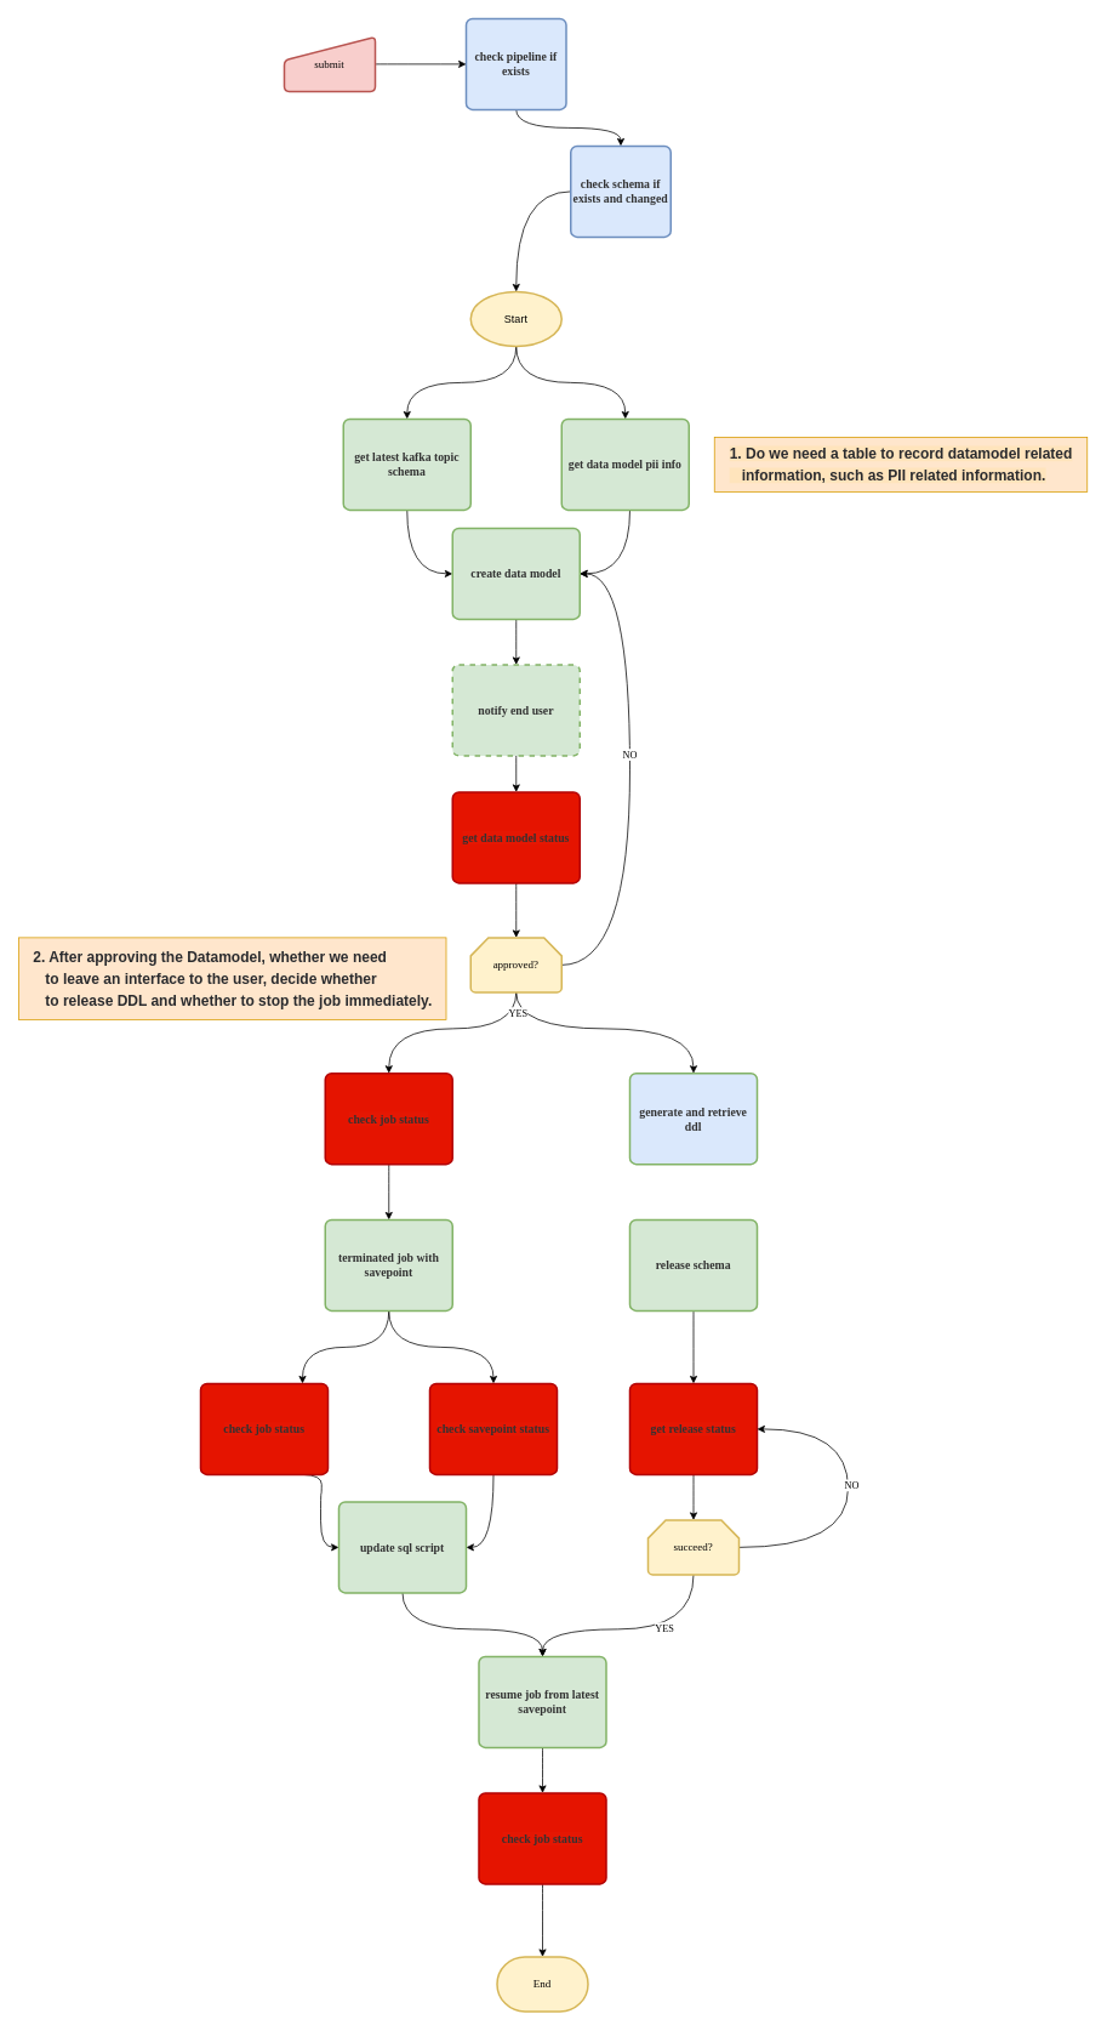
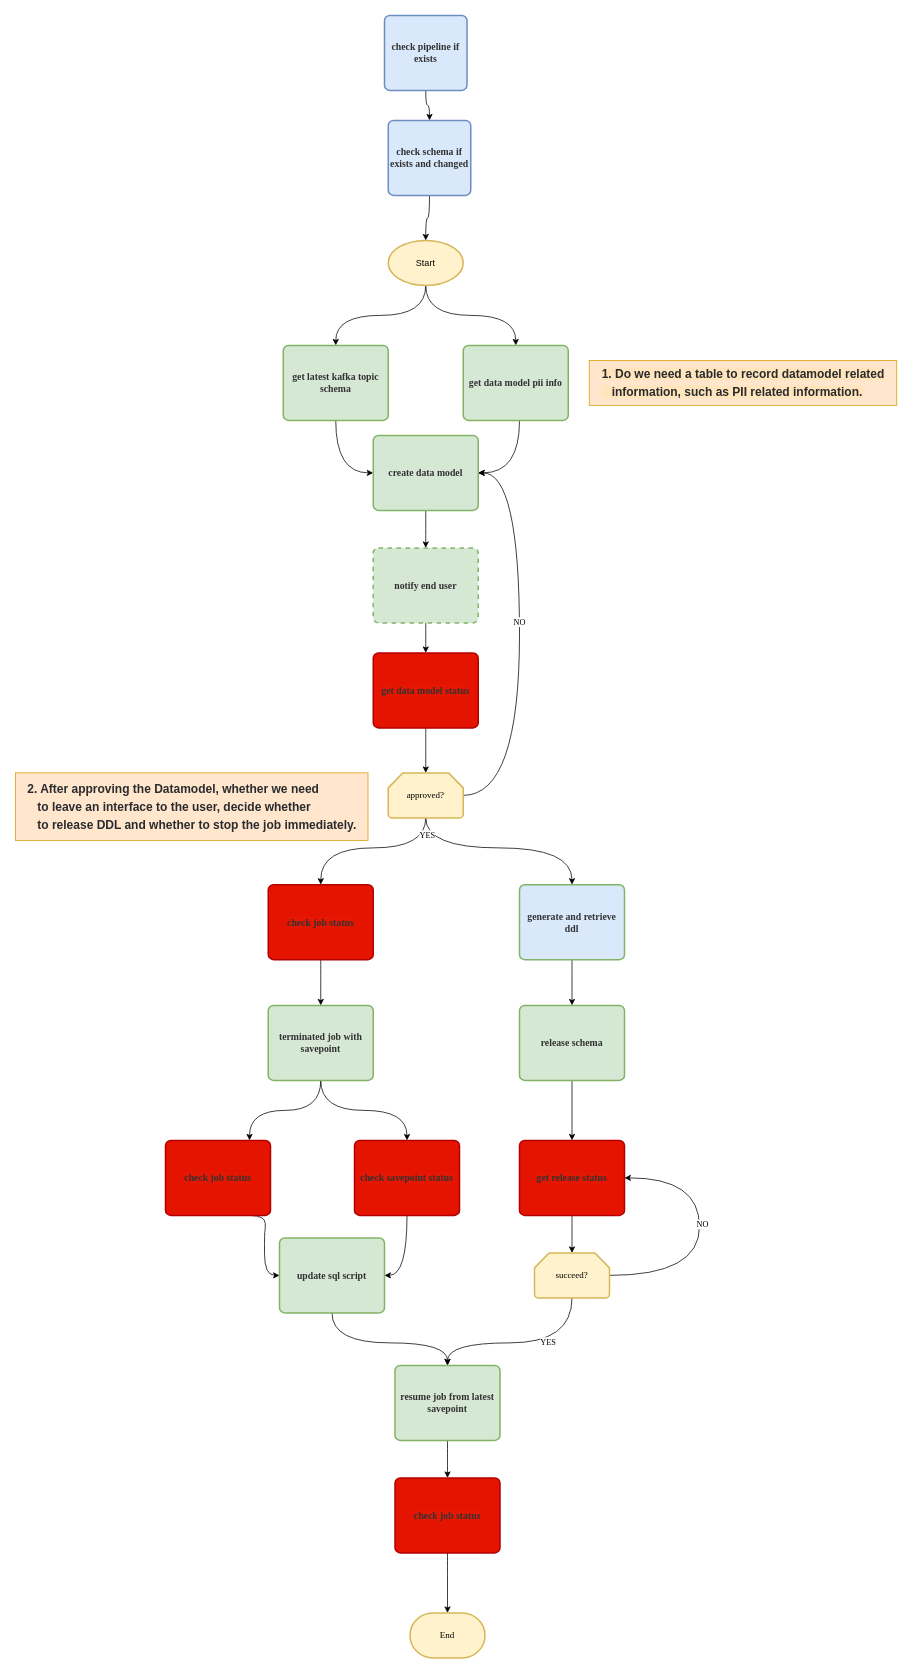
- <mxCell id="12" value="submit" style="html=1;strokeWidth=2;shape=manualInput;whiteSpace=wrap;size=26;arcSize=11;fontFamily=Verdana;fillColor=#f8cecc;strokeColor=#b85450;rounded=1;" parent="1" vertex="1"><mxGeometry x="312" y="40" width="100" height="60" as="geometry" /></mxCell>
- <mxCell id="11" style="edgeStyle=orthogonalEdgeStyle;orthogonalLoop=1;jettySize=auto;html=1;exitX=1;exitY=0.5;exitDx=0;exitDy=0;entryX=0;entryY=0.5;entryDx=0;entryDy=0;fontFamily=Verdana;curved=1;" parent="1" source="12" target="8" edge="1"><mxGeometry relative="1" as="geometry" /></mxCell>
- <mxCell id="10" value="&lt;span style=&quot;color: rgb(50, 50, 50); font-family: 微软雅黑; font-size: 13px; font-weight: 700; background-color: rgba(255, 255, 255, 0.01);&quot;&gt;check schema if exists and changed&lt;/span&gt;&lt;span style=&quot;color: rgb(50, 50, 50); font-family: 微软雅黑; font-size: 13px; font-weight: 700; background-color: rgba(255, 255, 255, 0.01);&quot;&gt;&lt;br&gt;&lt;/span&gt;" style="whiteSpace=wrap;html=1;absoluteArcSize=1;arcSize=14;strokeWidth=2;fillColor=#dae8fc;strokeColor=#6c8ebf;rounded=1;" parent="1" vertex="1"><mxGeometry x="627" y="160" width="110" height="100" as="geometry" /></mxCell>
+ <mxCell id="10" value="&lt;span style=&quot;color: rgb(50, 50, 50); font-family: 微软雅黑; font-size: 13px; font-weight: 700; background-color: rgba(255, 255, 255, 0.01);&quot;&gt;check schema if exists and changed&lt;/span&gt;&lt;span style=&quot;color: rgb(50, 50, 50); font-family: 微软雅黑; font-size: 13px; font-weight: 700; background-color: rgba(255, 255, 255, 0.01);&quot;&gt;&lt;br&gt;&lt;/span&gt;" style="whiteSpace=wrap;html=1;absoluteArcSize=1;arcSize=14;strokeWidth=2;fillColor=#dae8fc;strokeColor=#6c8ebf;rounded=1;" parent="1" vertex="1"><mxGeometry x="517" y="160" width="110" height="100" as="geometry" /></mxCell>
+ <mxCell id="29" style="edgeStyle=orthogonalEdgeStyle;orthogonalLoop=1;jettySize=auto;html=1;entryX=0.5;entryY=0;entryDx=0;entryDy=0;fontFamily=Verdana;curved=1;" parent="1" source="30" target="41" edge="1"><mxGeometry relative="1" as="geometry" /></mxCell>
